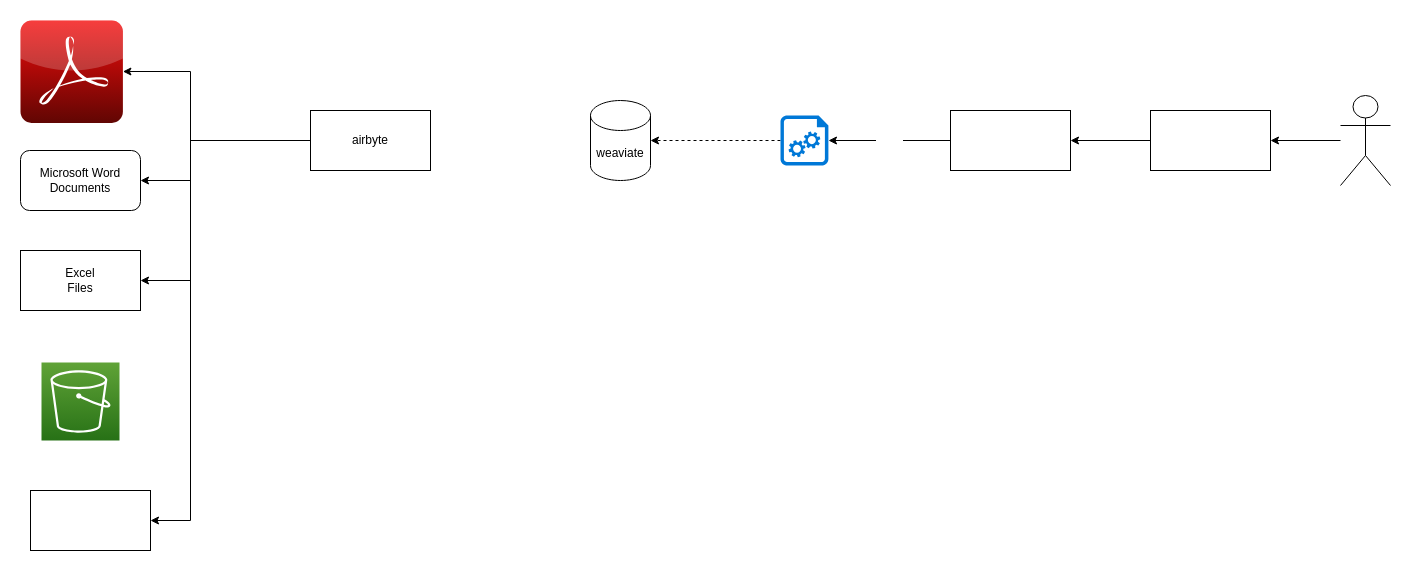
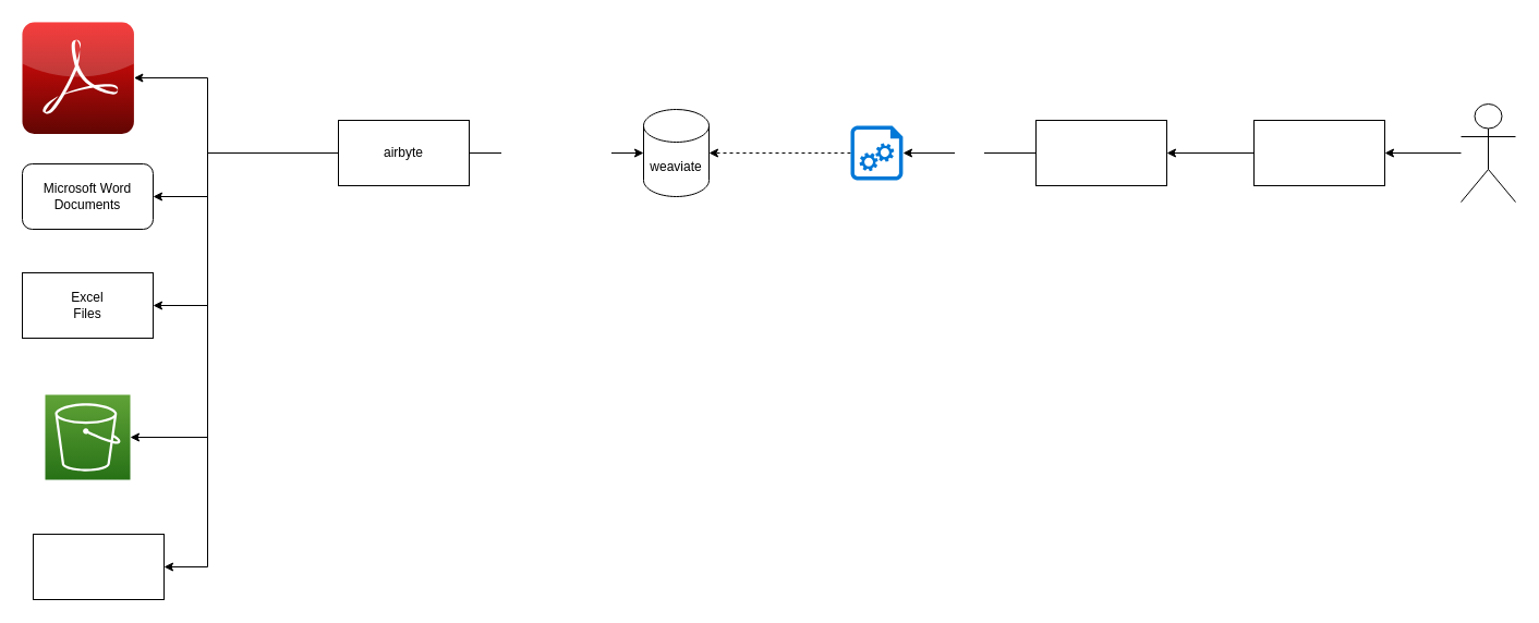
+ <mxCell id="7" value="&lt;b&gt;create embeddings&lt;br&gt;and save data&lt;/b&gt;" style="edgeStyle=orthogonalEdgeStyle;rounded=0;orthogonalLoop=1;jettySize=auto;html=1;entryX=0;entryY=0.5;entryDx=0;entryDy=0;entryPerimeter=0;fontColor=#FFFFFF;" parent="1" source="9" target="10" edge="1"><mxGeometry relative="1" as="geometry" /></mxCell>
+ <mxCell id="5" style="edgeStyle=orthogonalEdgeStyle;rounded=0;orthogonalLoop=1;jettySize=auto;html=1;entryX=1;entryY=0.5;entryDx=0;entryDy=0;entryPerimeter=0;fontColor=#FFFFFF;" parent="1" source="9" target="14" edge="1"><mxGeometry relative="1" as="geometry"><Array as="points"><mxPoint x="190" y="140" /><mxPoint x="190" y="401" /></Array></mxGeometry></mxCell>
+ <mxCell id="6" value="fetch data" style="edgeLabel;html=1;align=center;verticalAlign=middle;resizable=0;points=[];fontColor=#FFFFFF;fontStyle=1" parent="5" vertex="1" connectable="0"><mxGeometry x="-0.611" y="2" relative="1" as="geometry"><mxPoint x="18" y="8" as="offset" /></mxGeometry></mxCell>
